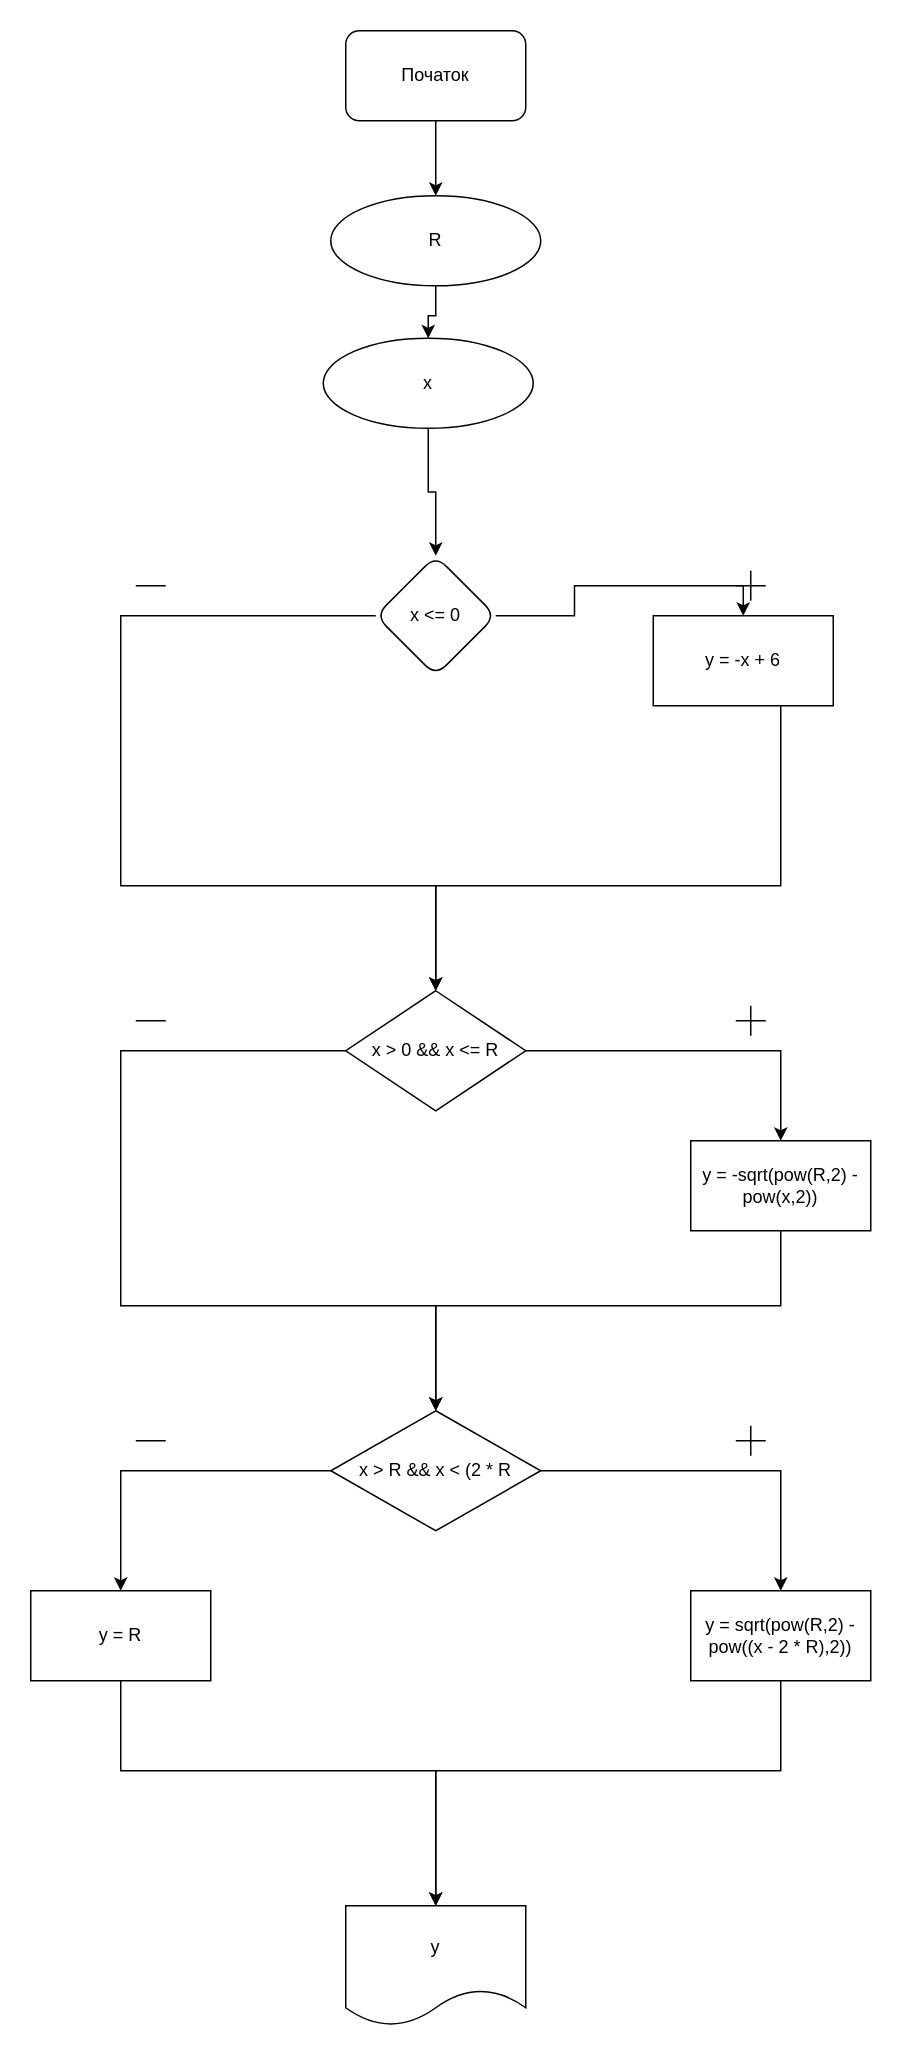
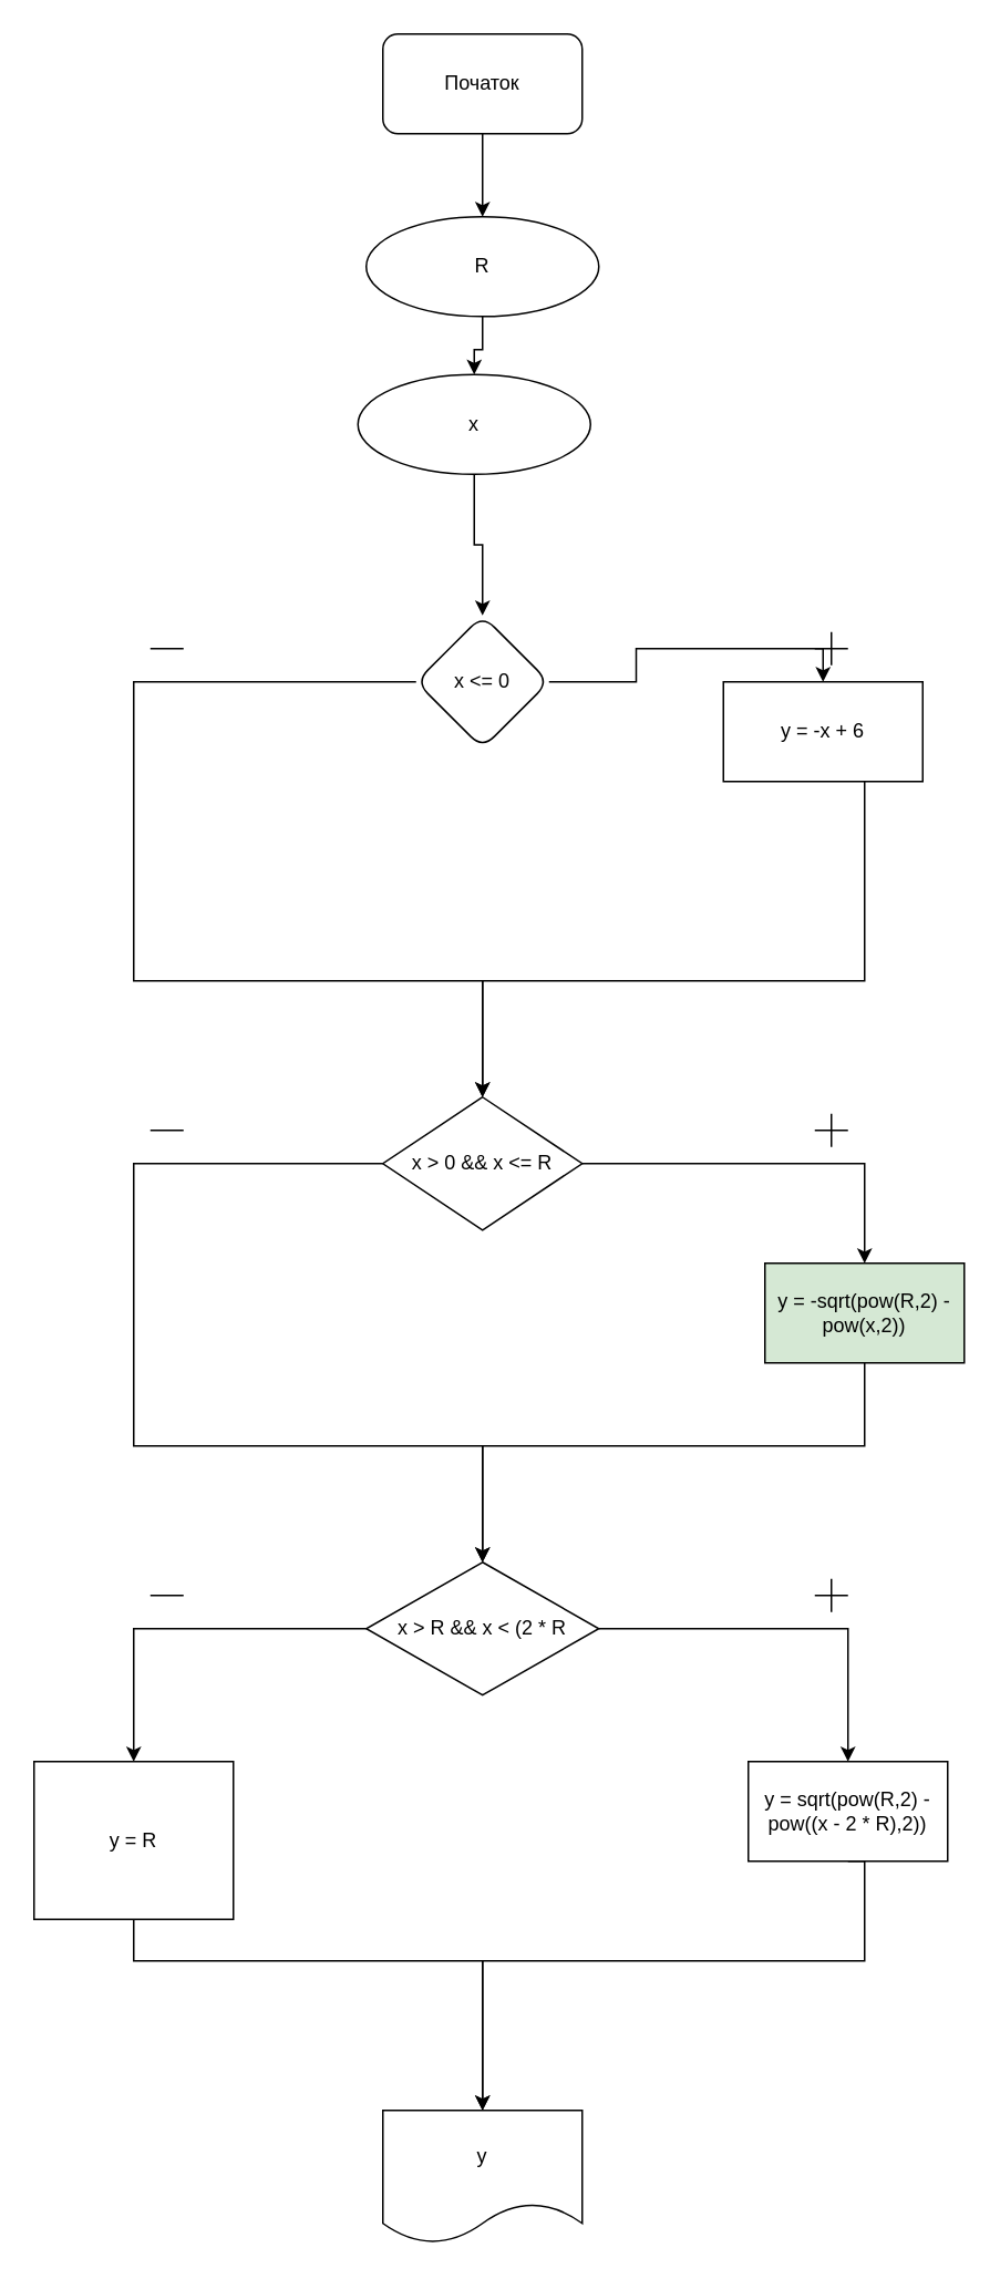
- <mxCell id="20" value="y = -sqrt(pow(R,2) - pow(x,2))" style="whiteSpace=wrap;html=1;rounded=0;" parent="1" vertex="1"><mxGeometry x="460" y="760" width="120" height="60" as="geometry" /></mxCell>
+ <mxCell id="20" value="y = -sqrt(pow(R,2) - pow(x,2))" style="whiteSpace=wrap;html=1;rounded=0;fillColor=#d5e8d4;" parent="1" vertex="1"><mxGeometry x="460" y="760" width="120" height="60" as="geometry" /></mxCell>
- <mxCell id="32" value="y = R" style="whiteSpace=wrap;html=1;rounded=0;" parent="1" vertex="1"><mxGeometry x="20" y="1060" width="120" height="60" as="geometry" /></mxCell>
+ <mxCell id="32" value="y = R" style="whiteSpace=wrap;html=1;rounded=0;" parent="1" vertex="1"><mxGeometry x="20" y="1060" width="120" height="95" as="geometry" /></mxCell>
- <mxCell id="28" value="y = sqrt(pow(R,2) - pow((x - 2 * R),2))" style="whiteSpace=wrap;html=1;rounded=0;" parent="1" vertex="1"><mxGeometry x="460" y="1060" width="120" height="60" as="geometry" /></mxCell>
+ <mxCell id="28" value="y = sqrt(pow(R,2) - pow((x - 2 * R),2))" style="whiteSpace=wrap;html=1;rounded=0;" parent="1" vertex="1"><mxGeometry x="450" y="1060" width="120" height="60" as="geometry" /></mxCell>
